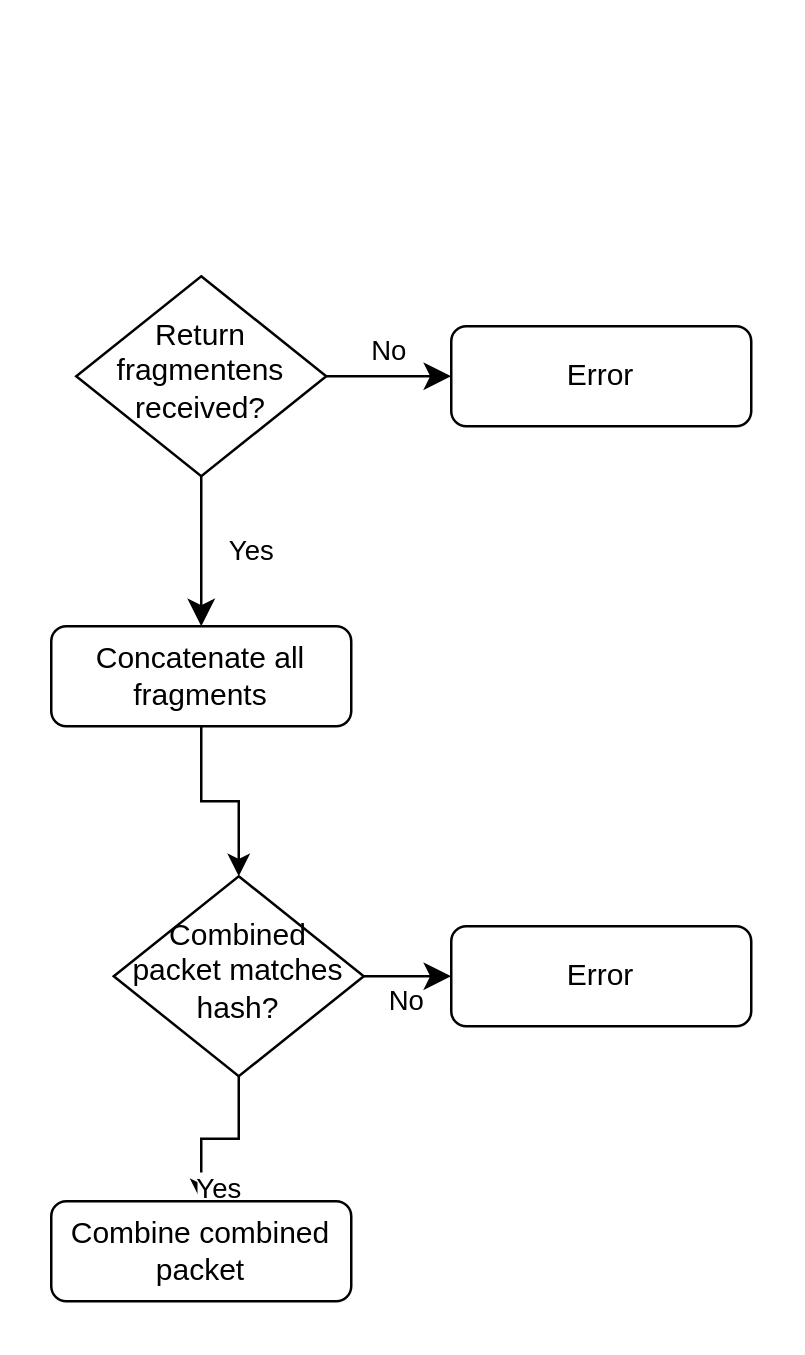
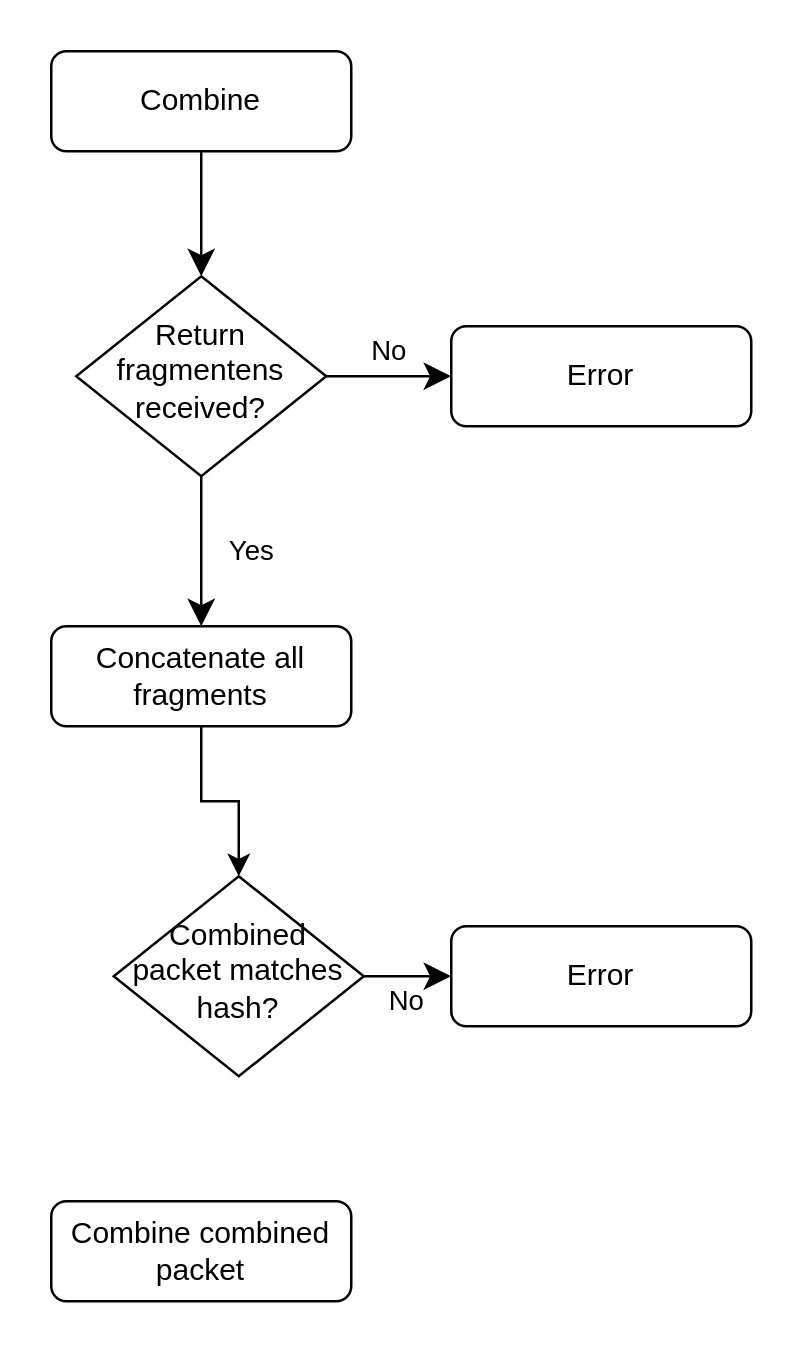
+ <mxCell id="3" value="Combine" style="rounded=1;whiteSpace=wrap;html=1;fontSize=12;glass=0;strokeWidth=1;shadow=0;" vertex="1" parent="1"><mxGeometry x="20" y="20" width="120" height="40" as="geometry" /></mxCell>
+ <mxCell id="2" value="" style="rounded=0;html=1;jettySize=auto;orthogonalLoop=1;fontSize=11;endArrow=classic;endFill=1;endSize=8;strokeWidth=1;shadow=0;labelBackgroundColor=none;edgeStyle=orthogonalEdgeStyle;" edge="1" parent="1" source="3" target="6"><mxGeometry relative="1" as="geometry" /></mxCell>
- <mxCell id="11" value="Yes" style="edgeStyle=orthogonalEdgeStyle;rounded=0;orthogonalLoop=1;jettySize=auto;html=1;startArrow=none;startFill=0;endArrow=classic;endFill=1;entryX=0.5;entryY=0;entryDx=0;entryDy=0;" edge="1" parent="1" source="12" target="14"><mxGeometry y="20" relative="1" as="geometry"><mxPoint as="offset" /><mxPoint x="80" y="470" as="targetPoint" /></mxGeometry></mxCell>
